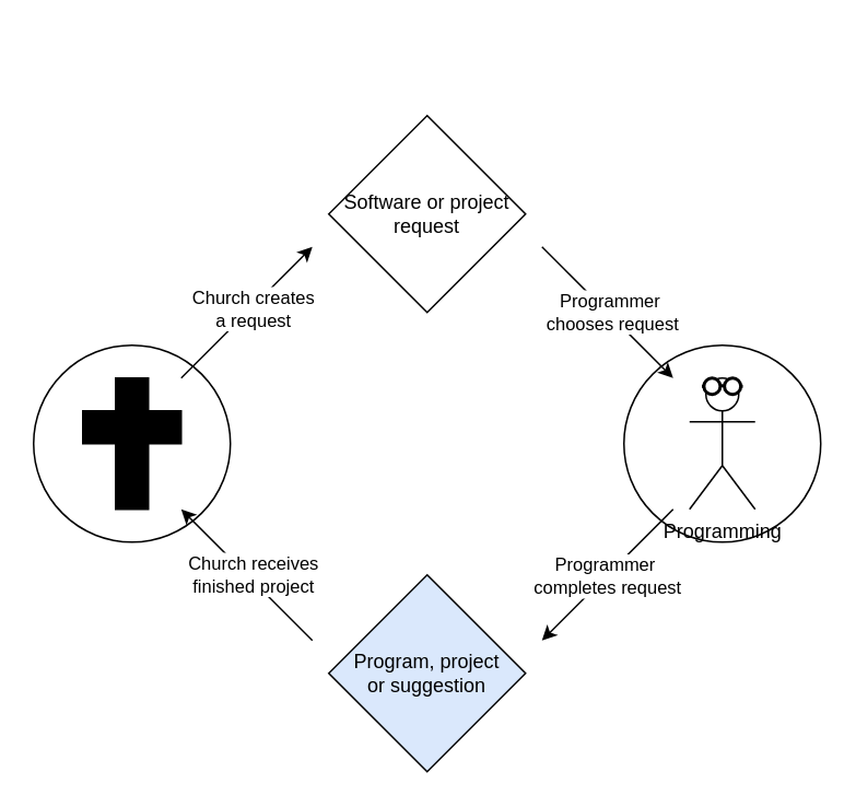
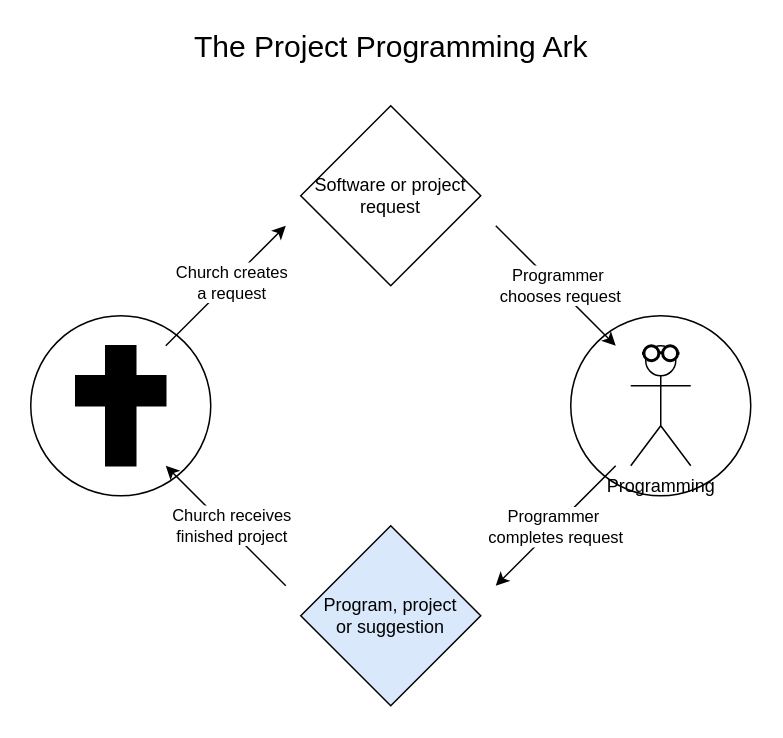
+ <mxCell id="18" value="&lt;font style=&quot;font-size: 20px&quot;&gt;The Project Programming Ark&lt;/font&gt;" style="text;html=1;align=center;verticalAlign=middle;resizable=0;points=[];autosize=1;" vertex="1" parent="1"><mxGeometry x="120" y="20" width="280" height="20" as="geometry" /></mxCell>
